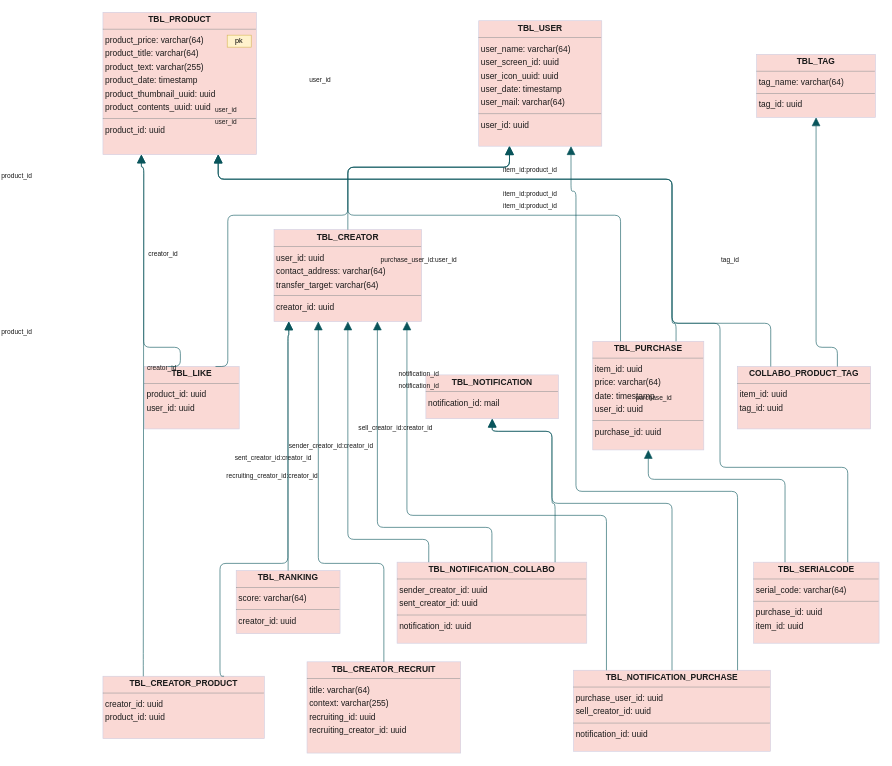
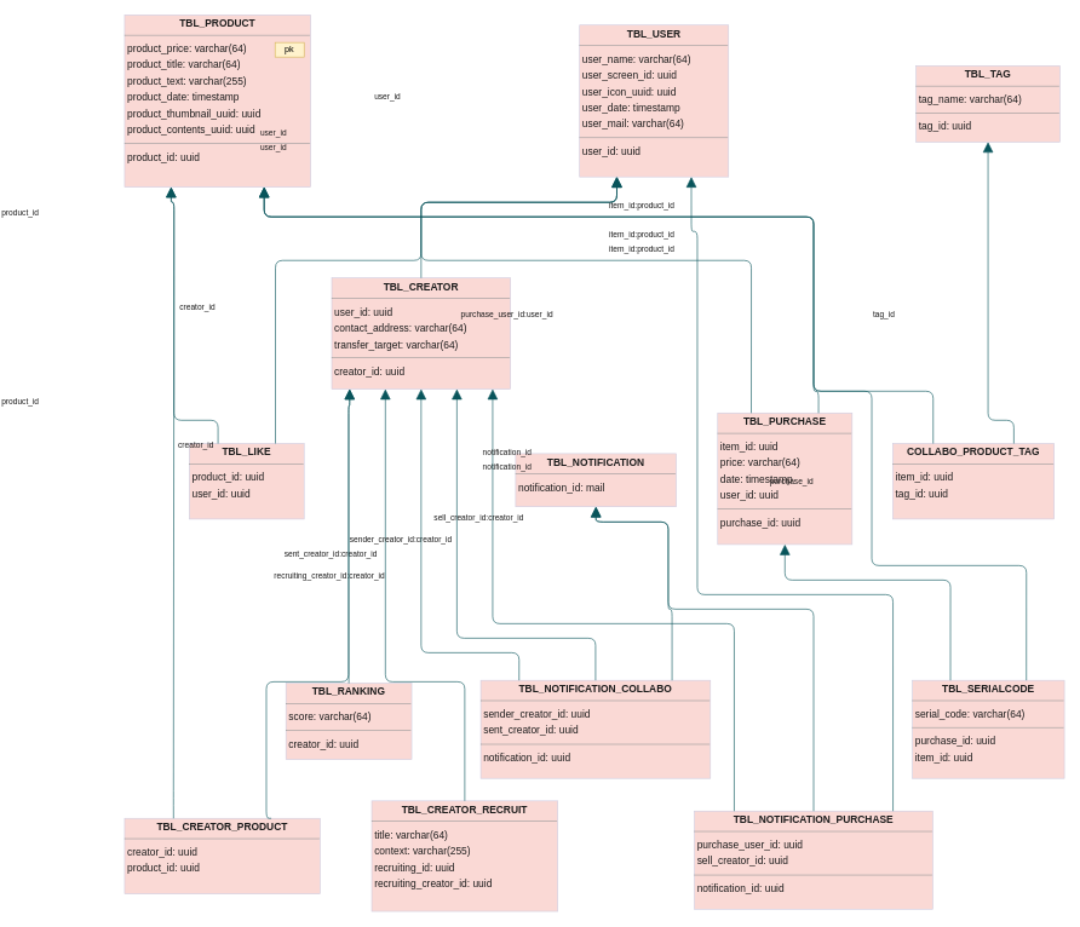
- <mxCell id="5" value="&lt;p style=&quot;margin:0px;margin-top:4px;text-align:center;&quot;&gt;&lt;b&gt;TBL_LIKE&lt;/b&gt;&lt;/p&gt;&lt;hr size=&quot;1&quot;/&gt;&lt;p style=&quot;margin:0 0 0 4px;line-height:1.6;&quot;&gt; product_id: uuid&lt;br/&gt; user_id: uuid&lt;/p&gt;" style="verticalAlign=top;align=left;overflow=fill;fontSize=14;fontFamily=Helvetica;html=1;rounded=0;shadow=0;comic=0;labelBackgroundColor=none;strokeWidth=1;fillColor=#FAD9D5;strokeColor=#D0CEE2;fontColor=#1A1A1A;" parent="1" vertex="1"><mxGeometry x="89" y="610" width="158" height="104" as="geometry" /></mxCell>
+ <mxCell id="5" value="&lt;p style=&quot;margin:0px;margin-top:4px;text-align:center;&quot;&gt;&lt;b&gt;TBL_LIKE&lt;/b&gt;&lt;/p&gt;&lt;hr size=&quot;1&quot;/&gt;&lt;p style=&quot;margin:0 0 0 4px;line-height:1.6;&quot;&gt; product_id: uuid&lt;br/&gt; user_id: uuid&lt;/p&gt;" style="verticalAlign=top;align=left;overflow=fill;fontSize=14;fontFamily=Helvetica;html=1;rounded=0;shadow=0;comic=0;labelBackgroundColor=none;strokeWidth=1;fillColor=#FAD9D5;strokeColor=#D0CEE2;fontColor=#1A1A1A;" parent="1" vertex="1"><mxGeometry x="109" y="610" width="158" height="104" as="geometry" /></mxCell>
- <mxCell id="12" value="&lt;p style=&quot;margin:0px;margin-top:4px;text-align:center;&quot;&gt;&lt;b&gt;TBL_RANKING&lt;/b&gt;&lt;/p&gt;&lt;hr size=&quot;1&quot;/&gt;&lt;p style=&quot;margin:0 0 0 4px;line-height:1.6;&quot;&gt; score: varchar(64)&lt;/p&gt;&lt;hr size=&quot;1&quot;/&gt;&lt;p style=&quot;margin:0 0 0 4px;line-height:1.6;&quot;&gt; creator_id: uuid&lt;/p&gt;" style="verticalAlign=top;align=left;overflow=fill;fontSize=14;fontFamily=Helvetica;html=1;rounded=0;shadow=0;comic=0;labelBackgroundColor=none;strokeWidth=1;fillColor=#FAD9D5;strokeColor=#D0CEE2;fontColor=#1A1A1A;" parent="1" vertex="1"><mxGeometry x="242" y="950" width="173" height="105" as="geometry" /></mxCell>
+ <mxCell id="12" value="&lt;p style=&quot;margin:0px;margin-top:4px;text-align:center;&quot;&gt;&lt;b&gt;TBL_RANKING&lt;/b&gt;&lt;/p&gt;&lt;hr size=&quot;1&quot;/&gt;&lt;p style=&quot;margin:0 0 0 4px;line-height:1.6;&quot;&gt; score: varchar(64)&lt;/p&gt;&lt;hr size=&quot;1&quot;/&gt;&lt;p style=&quot;margin:0 0 0 4px;line-height:1.6;&quot;&gt; creator_id: uuid&lt;/p&gt;" style="verticalAlign=top;align=left;overflow=fill;fontSize=14;fontFamily=Helvetica;html=1;rounded=0;shadow=0;comic=0;labelBackgroundColor=none;strokeWidth=1;fillColor=#FAD9D5;strokeColor=#D0CEE2;fontColor=#1A1A1A;" parent="1" vertex="1"><mxGeometry x="242" y="940" width="173" height="105" as="geometry" /></mxCell>
